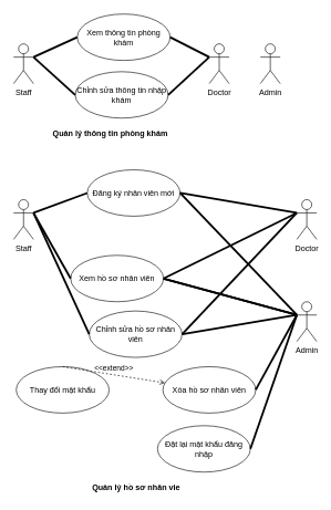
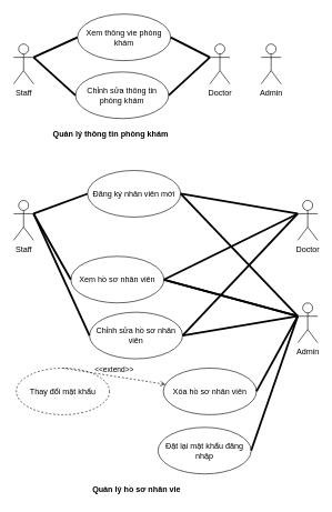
- <mxCell id="5" value="Xem thông tin phòng khám" style="ellipse;whiteSpace=wrap;html=1;" vertex="1" parent="1"><mxGeometry x="116" y="20" width="140" height="70" as="geometry" /></mxCell>
+ <mxCell id="5" value="Xem thông vie phòng khám" style="ellipse;whiteSpace=wrap;html=1;" vertex="1" parent="1"><mxGeometry x="116" y="20" width="140" height="70" as="geometry" /></mxCell>
- <mxCell id="6" value="Chỉnh sửa thông tin nhập khám" style="ellipse;whiteSpace=wrap;html=1;" vertex="1" parent="1"><mxGeometry x="113" y="107" width="140" height="70" as="geometry" /></mxCell>
+ <mxCell id="6" value="Chỉnh sửa thông tin phòng khám" style="ellipse;whiteSpace=wrap;html=1;" vertex="1" parent="1"><mxGeometry x="113" y="107" width="140" height="70" as="geometry" /></mxCell>
- <mxCell id="21" value="Thay đổi mật khẩu" style="ellipse;whiteSpace=wrap;html=1;" vertex="1" parent="1"><mxGeometry x="24" y="552" width="140" height="70" as="geometry" /></mxCell>
+ <mxCell id="21" value="Thay đổi mật khẩu" style="ellipse;whiteSpace=wrap;html=1;dashed=1;" vertex="1" parent="1"><mxGeometry x="24" y="552" width="140" height="70" as="geometry" /></mxCell>
